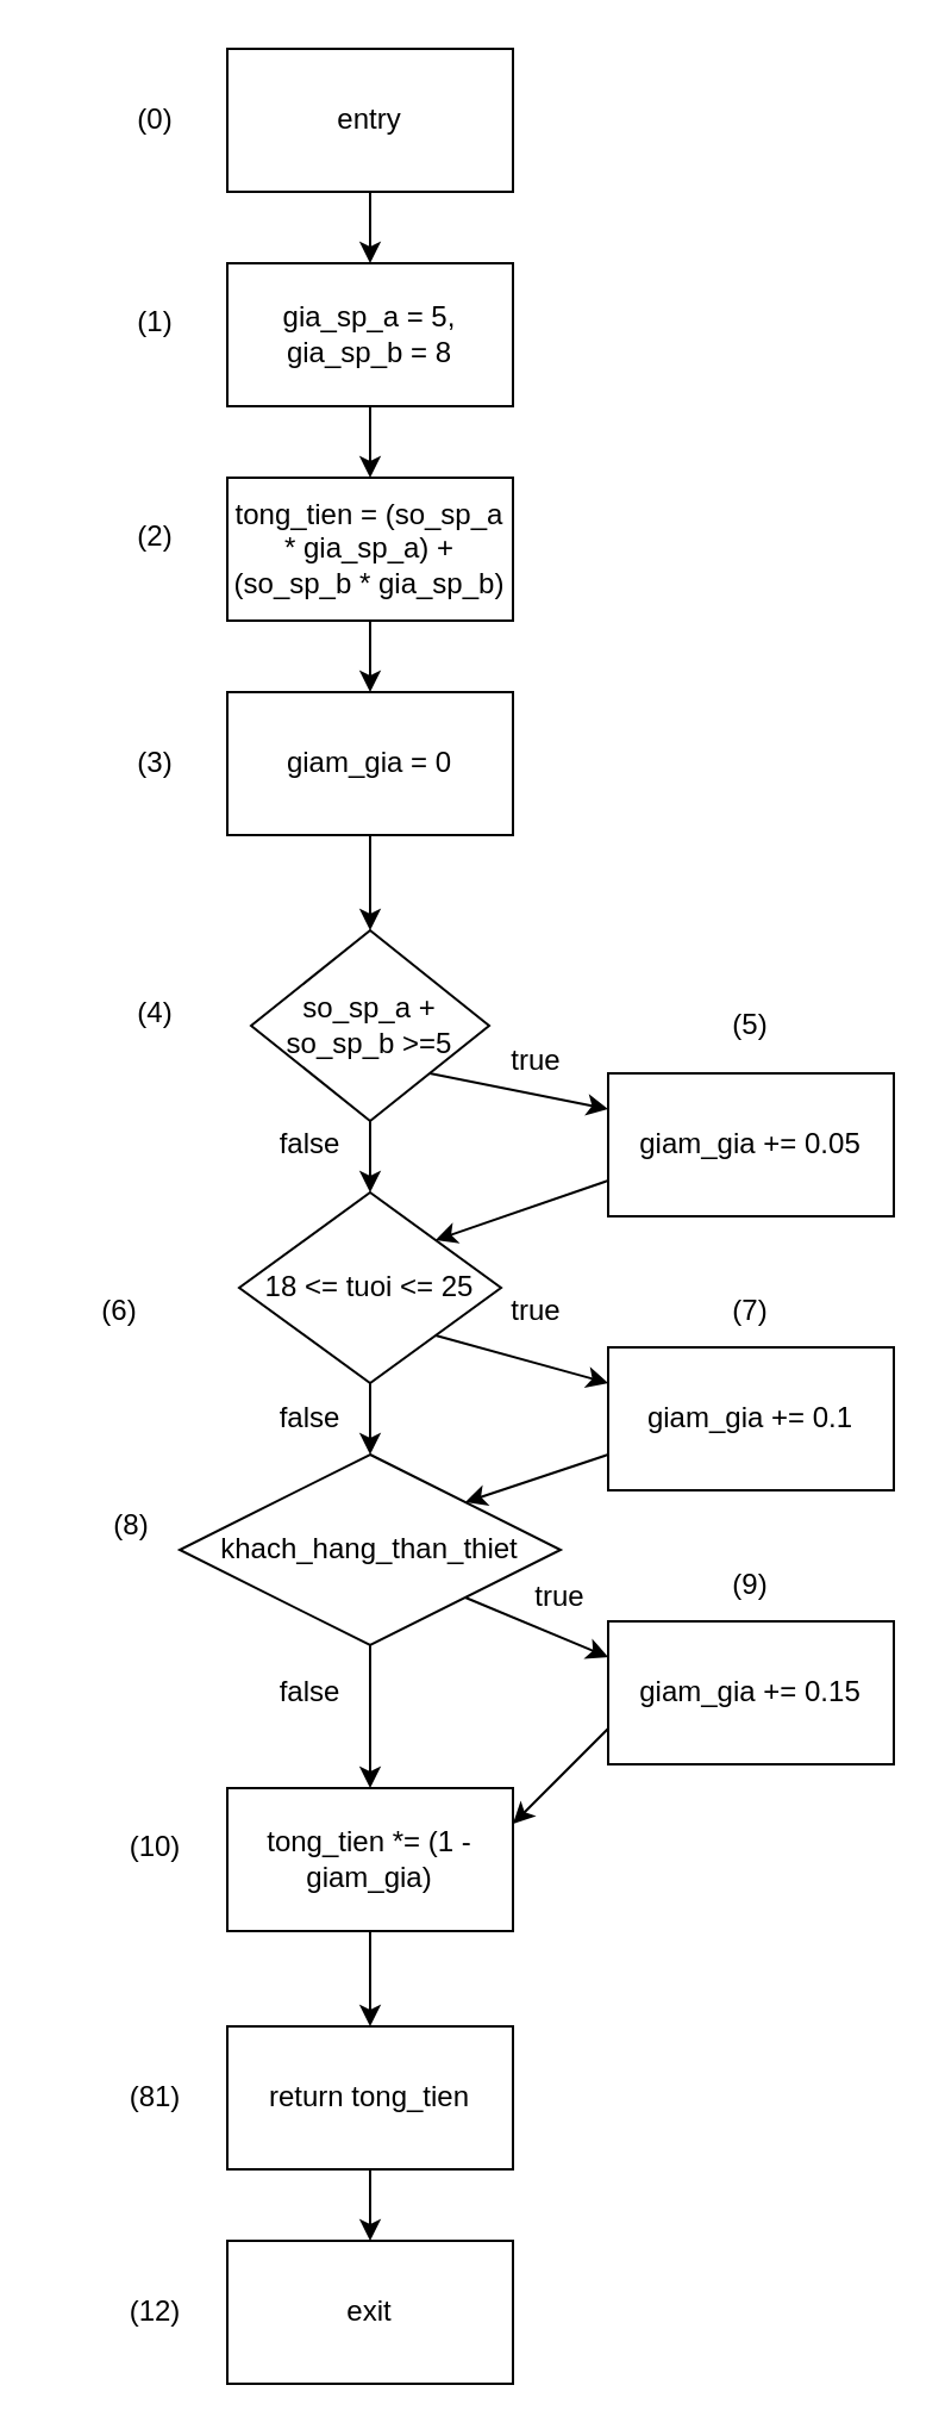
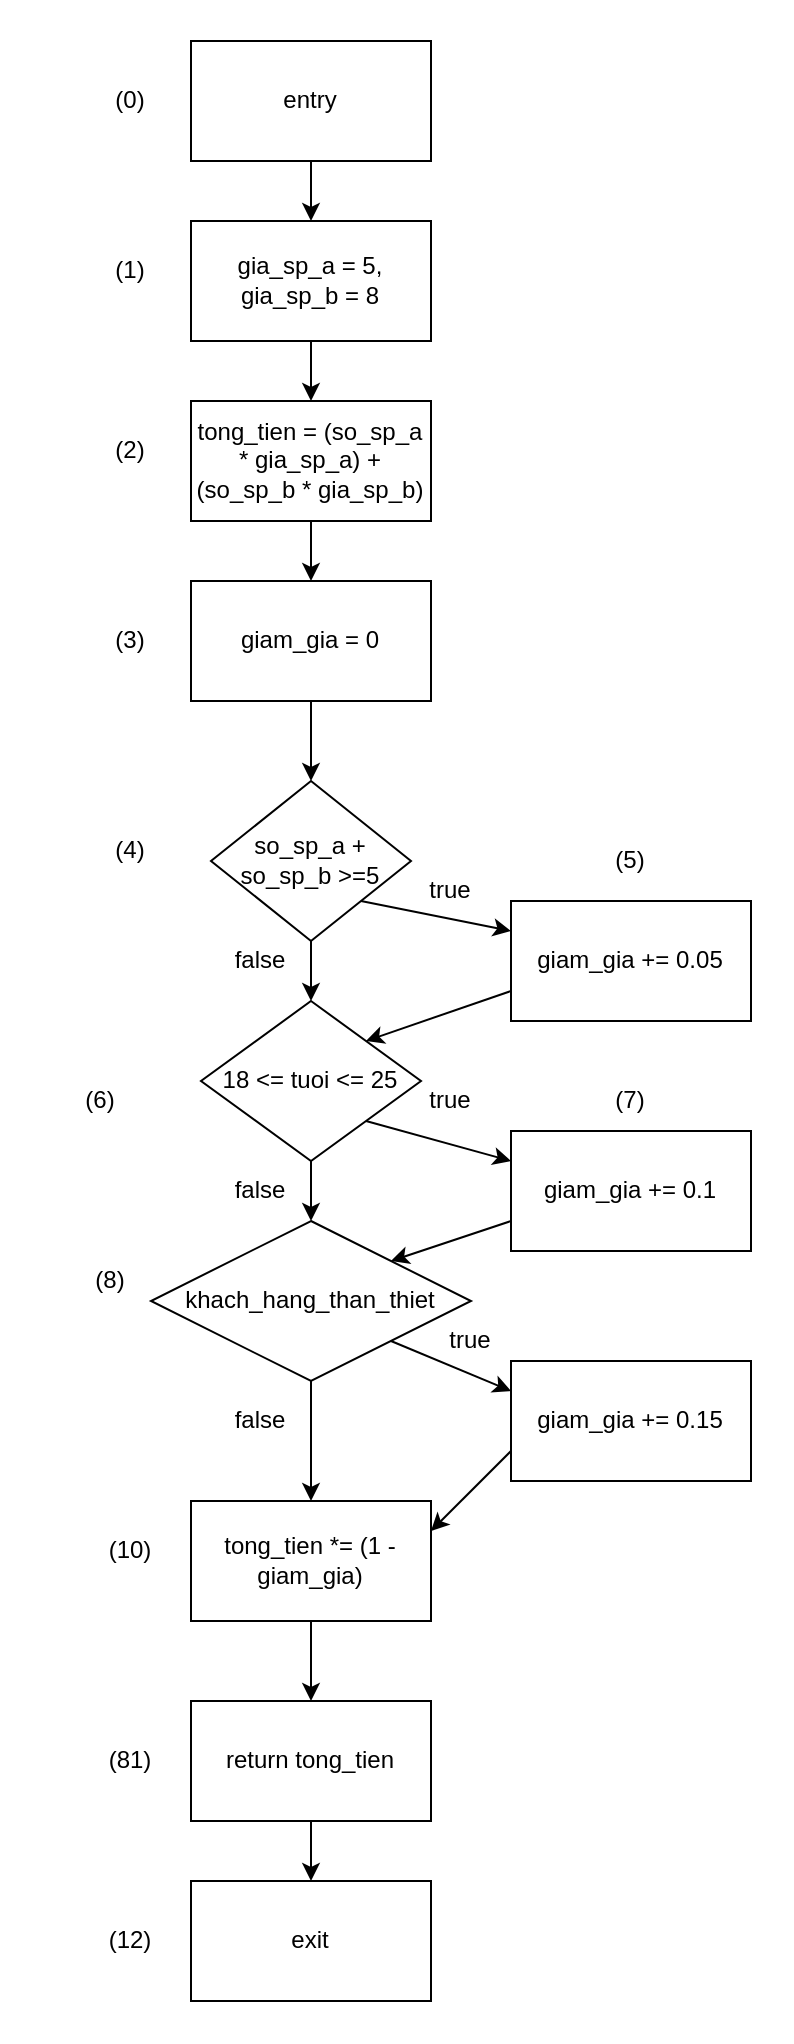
- <mxCell id="39" value="(9)" style="text;html=1;align=center;verticalAlign=middle;whiteSpace=wrap;rounded=0;" vertex="1" parent="1"><mxGeometry x="285" y="650" width="60" height="30" as="geometry" /></mxCell>
